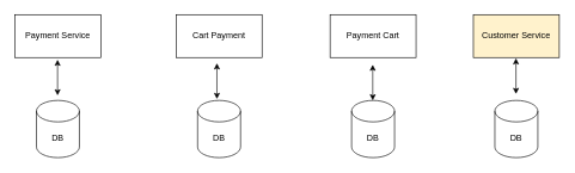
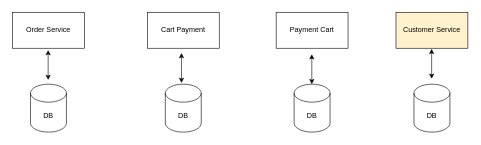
- <mxCell id="2" value="Payment Service" style="rounded=0;whiteSpace=wrap;html=1;" vertex="1" parent="1"><mxGeometry x="20" y="20" width="120" height="60" as="geometry" /></mxCell>
+ <mxCell id="2" value="Order Service" style="rounded=0;whiteSpace=wrap;html=1;" vertex="1" parent="1"><mxGeometry x="20" y="20" width="120" height="60" as="geometry" /></mxCell>
